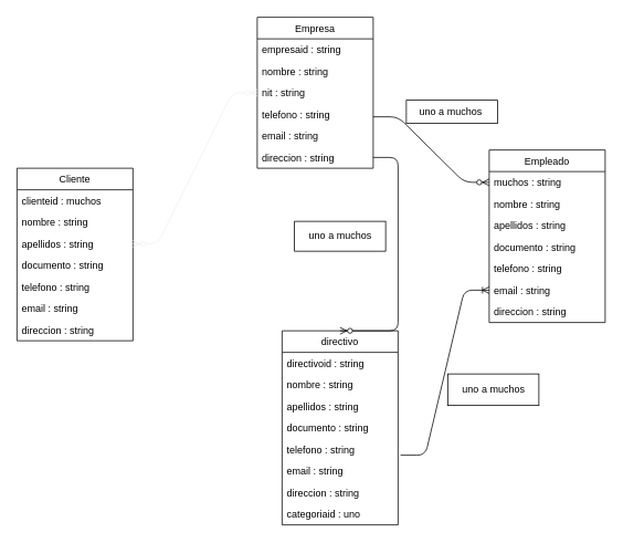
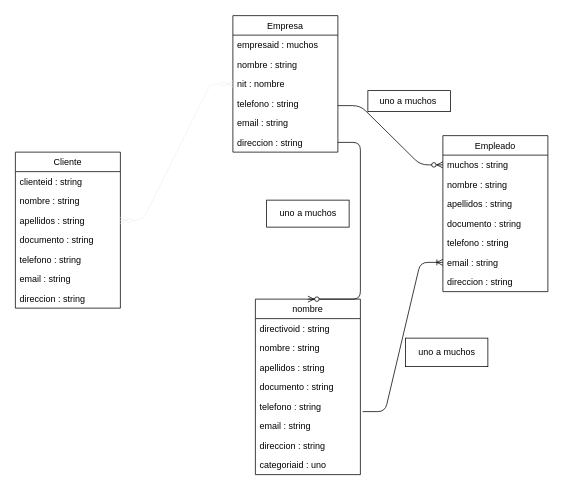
- <mxCell id="19" value="empresaid : string" style="text;strokeColor=none;fillColor=none;align=left;verticalAlign=top;spacingLeft=4;spacingRight=4;overflow=hidden;rotatable=0;points=[[0,0.5],[1,0.5]];portConstraint=eastwest;" vertex="1" parent="18"><mxGeometry y="26" width="140" height="26" as="geometry" /></mxCell>
+ <mxCell id="19" value="empresaid : muchos" style="text;strokeColor=none;fillColor=none;align=left;verticalAlign=top;spacingLeft=4;spacingRight=4;overflow=hidden;rotatable=0;points=[[0,0.5],[1,0.5]];portConstraint=eastwest;" vertex="1" parent="18"><mxGeometry y="26" width="140" height="26" as="geometry" /></mxCell>
- <mxCell id="21" value="nit : string" style="text;strokeColor=none;fillColor=none;align=left;verticalAlign=top;spacingLeft=4;spacingRight=4;overflow=hidden;rotatable=0;points=[[0,0.5],[1,0.5]];portConstraint=eastwest;" vertex="1" parent="18"><mxGeometry y="78" width="140" height="26" as="geometry" /></mxCell>
+ <mxCell id="21" value="nit : nombre" style="text;strokeColor=none;fillColor=none;align=left;verticalAlign=top;spacingLeft=4;spacingRight=4;overflow=hidden;rotatable=0;points=[[0,0.5],[1,0.5]];portConstraint=eastwest;" vertex="1" parent="18"><mxGeometry y="78" width="140" height="26" as="geometry" /></mxCell>
- <mxCell id="3" value="clienteid : muchos" style="text;strokeColor=none;fillColor=none;align=left;verticalAlign=top;spacingLeft=4;spacingRight=4;overflow=hidden;rotatable=0;points=[[0,0.5],[1,0.5]];portConstraint=eastwest;" vertex="1" parent="2"><mxGeometry y="26" width="140" height="26" as="geometry" /></mxCell>
+ <mxCell id="3" value="clienteid : string" style="text;strokeColor=none;fillColor=none;align=left;verticalAlign=top;spacingLeft=4;spacingRight=4;overflow=hidden;rotatable=0;points=[[0,0.5],[1,0.5]];portConstraint=eastwest;" vertex="1" parent="2"><mxGeometry y="26" width="140" height="26" as="geometry" /></mxCell>
- <mxCell id="25" value="directivo" style="swimlane;fontStyle=0;childLayout=stackLayout;horizontal=1;startSize=26;fillColor=none;horizontalStack=0;resizeParent=1;resizeParentMax=0;resizeLast=0;collapsible=1;marginBottom=0;" vertex="1" parent="1"><mxGeometry x="340" y="398" width="140" height="234" as="geometry" /></mxCell>
+ <mxCell id="25" value="nombre" style="swimlane;fontStyle=0;childLayout=stackLayout;horizontal=1;startSize=26;fillColor=none;horizontalStack=0;resizeParent=1;resizeParentMax=0;resizeLast=0;collapsible=1;marginBottom=0;" vertex="1" parent="1"><mxGeometry x="340" y="398" width="140" height="234" as="geometry" /></mxCell>
